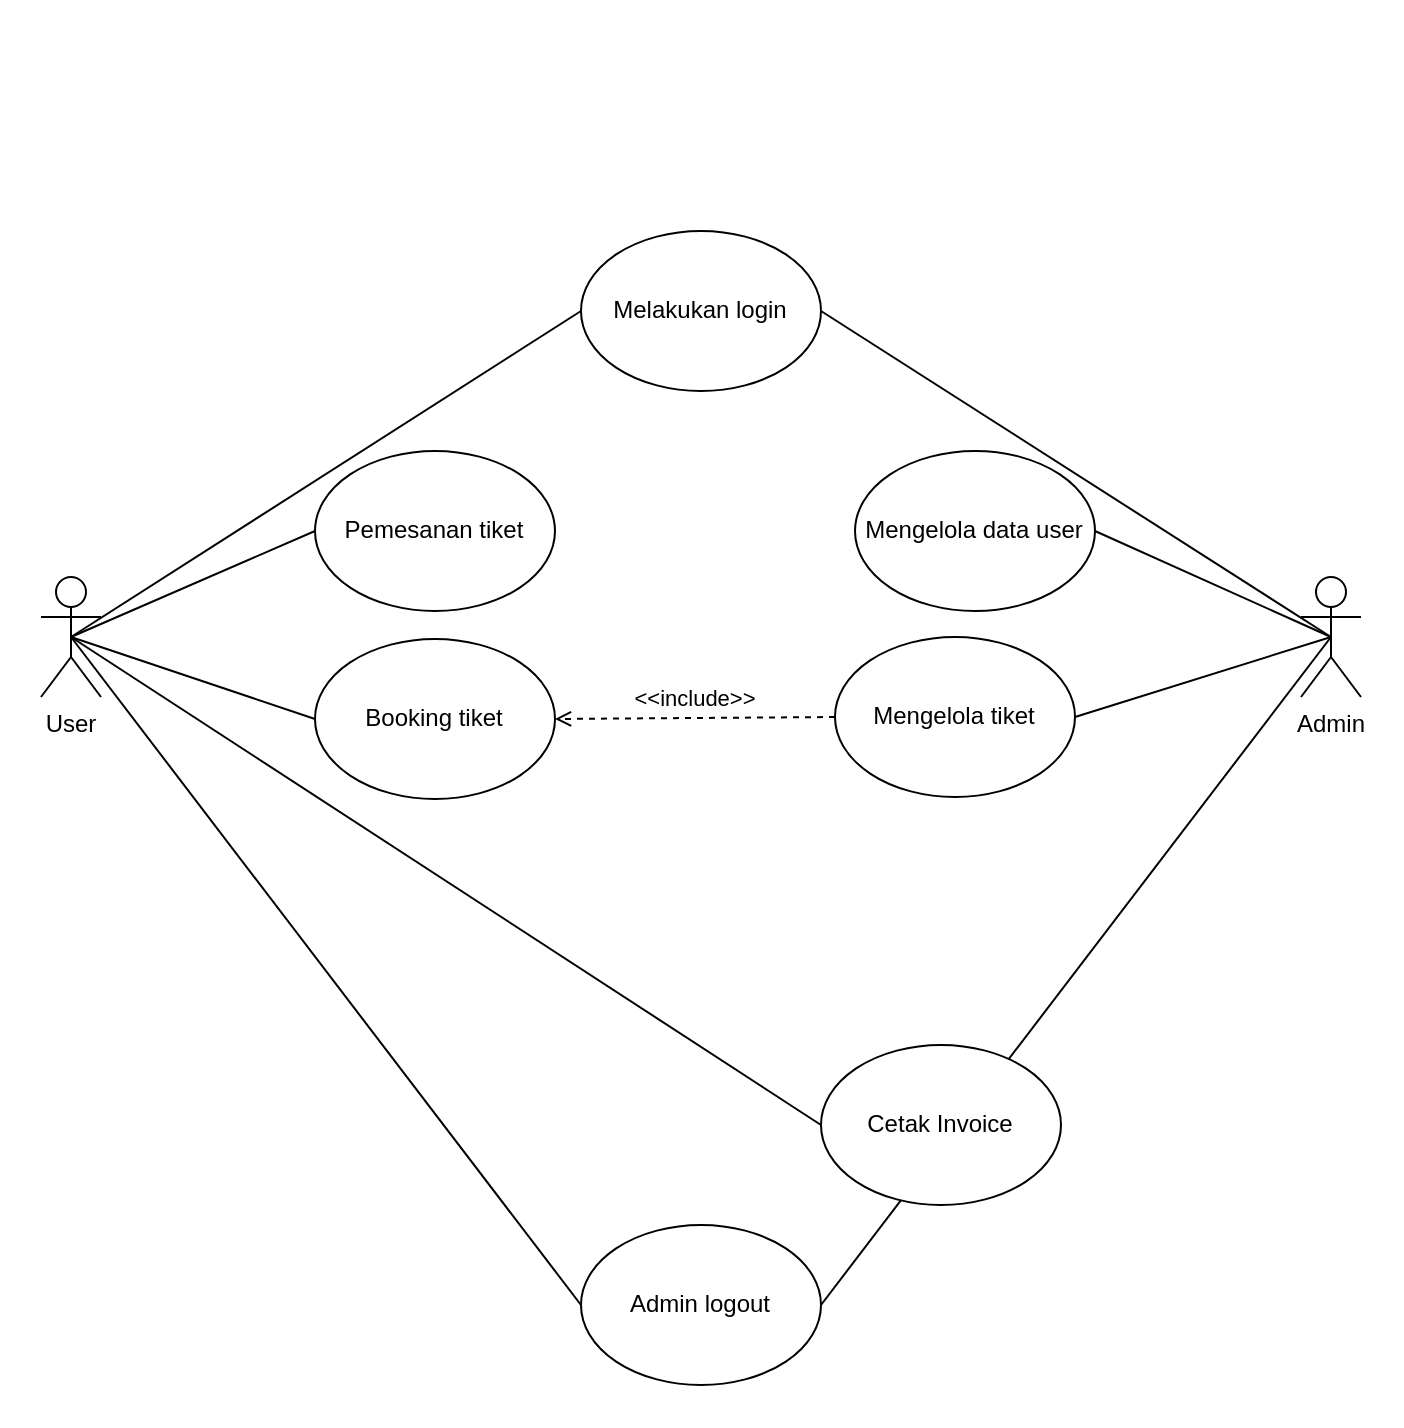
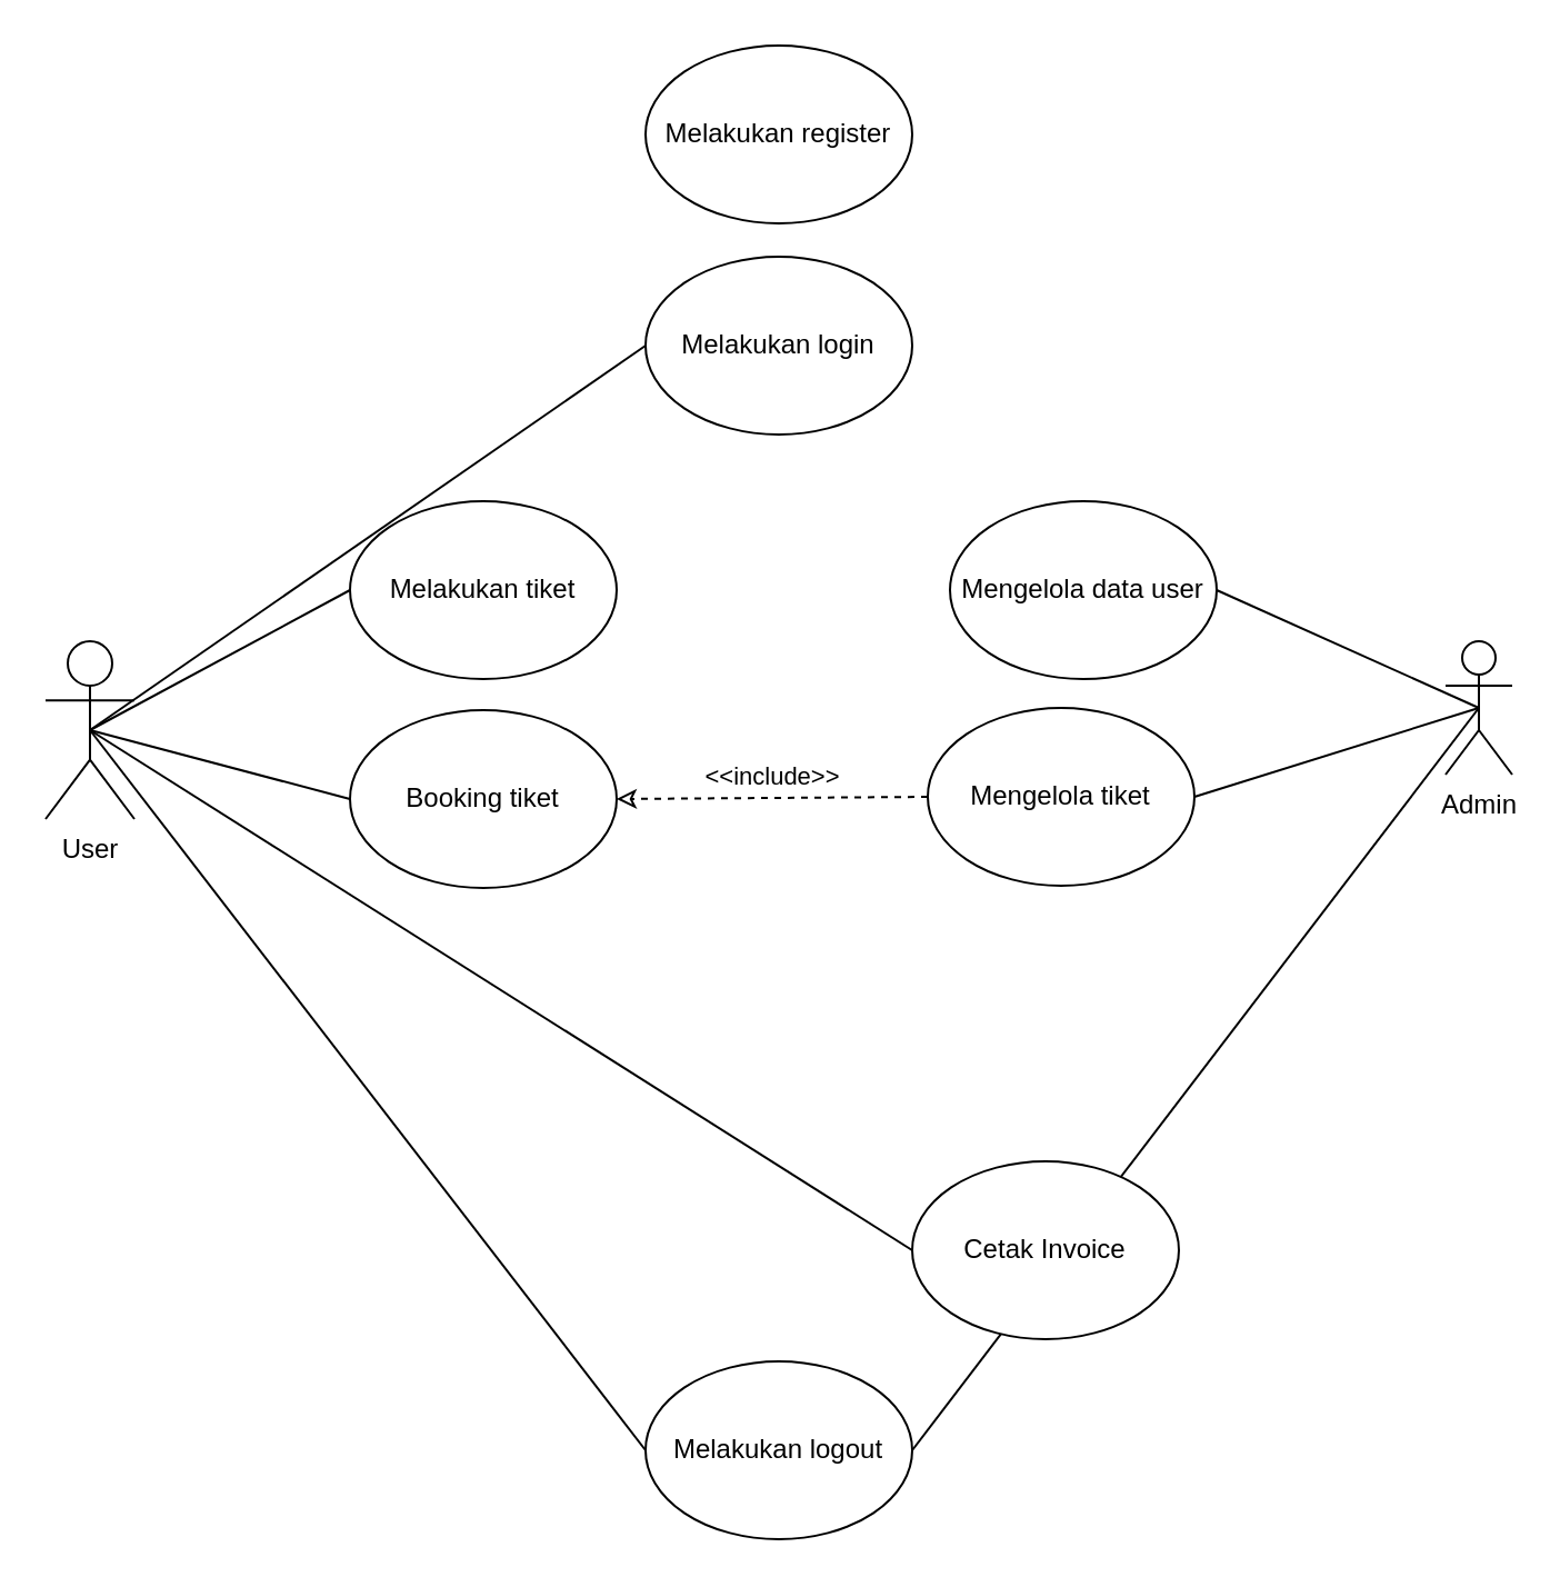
+ <mxCell id="4" value="Melakukan register" style="ellipse;whiteSpace=wrap;html=1;" parent="1" vertex="1"><mxGeometry x="290" y="20" width="120" height="80" as="geometry" /></mxCell>
- <mxCell id="19" value="" style="endArrow=none;html=1;rounded=0;entryX=0.5;entryY=0.5;entryDx=0;entryDy=0;entryPerimeter=0;exitX=1;exitY=0.5;exitDx=0;exitDy=0;" parent="1" source="5" target="3" edge="1"><mxGeometry width="50" height="50" relative="1" as="geometry"><mxPoint x="570" y="78" as="sourcePoint" /><mxPoint x="675" y="225" as="targetPoint" /></mxGeometry></mxCell>
- <mxCell id="7" value="Pemesanan tiket" style="ellipse;whiteSpace=wrap;html=1;" parent="1" vertex="1"><mxGeometry x="157" y="225" width="120" height="80" as="geometry" /></mxCell>
+ <mxCell id="7" value="Melakukan tiket" style="ellipse;whiteSpace=wrap;html=1;" parent="1" vertex="1"><mxGeometry x="157" y="225" width="120" height="80" as="geometry" /></mxCell>
- <mxCell id="2" value="User" style="shape=umlActor;verticalLabelPosition=bottom;verticalAlign=top;html=1;outlineConnect=0;" parent="1" vertex="1"><mxGeometry x="20" y="288" width="30" height="60" as="geometry" /></mxCell>
+ <mxCell id="2" value="User" style="shape=umlActor;verticalLabelPosition=bottom;verticalAlign=top;html=1;outlineConnect=0;" parent="1" vertex="1"><mxGeometry x="20" y="288" width="40" height="80" as="geometry" /></mxCell>
- <mxCell id="18" value="&amp;lt;&amp;lt;include&amp;gt;&amp;gt;" style="html=1;verticalAlign=bottom;labelBackgroundColor=none;endArrow=open;endFill=0;dashed=1;rounded=0;exitX=0;exitY=0.5;exitDx=0;exitDy=0;entryX=1;entryY=0.5;entryDx=0;entryDy=0;" parent="1" source="10" target="8" edge="1"><mxGeometry width="160" relative="1" as="geometry"><mxPoint x="220" y="345" as="sourcePoint" /><mxPoint x="380" y="345" as="targetPoint" /></mxGeometry></mxCell>
+ <mxCell id="18" value="&amp;lt;&amp;lt;include&amp;gt;&amp;gt;" style="html=1;verticalAlign=bottom;labelBackgroundColor=none;endArrow=classic;endFill=0;dashed=1;rounded=0;exitX=0;exitY=0.5;exitDx=0;exitDy=0;entryX=1;entryY=0.5;entryDx=0;entryDy=0;" parent="1" source="10" target="8" edge="1"><mxGeometry width="160" relative="1" as="geometry"><mxPoint x="220" y="345" as="sourcePoint" /><mxPoint x="380" y="345" as="targetPoint" /></mxGeometry></mxCell>
- <mxCell id="6" value="Admin logout" style="ellipse;whiteSpace=wrap;html=1;" parent="1" vertex="1"><mxGeometry x="290" y="612" width="120" height="80" as="geometry" /></mxCell>
+ <mxCell id="6" value="Melakukan logout" style="ellipse;whiteSpace=wrap;html=1;" parent="1" vertex="1"><mxGeometry x="290" y="612" width="120" height="80" as="geometry" /></mxCell>
